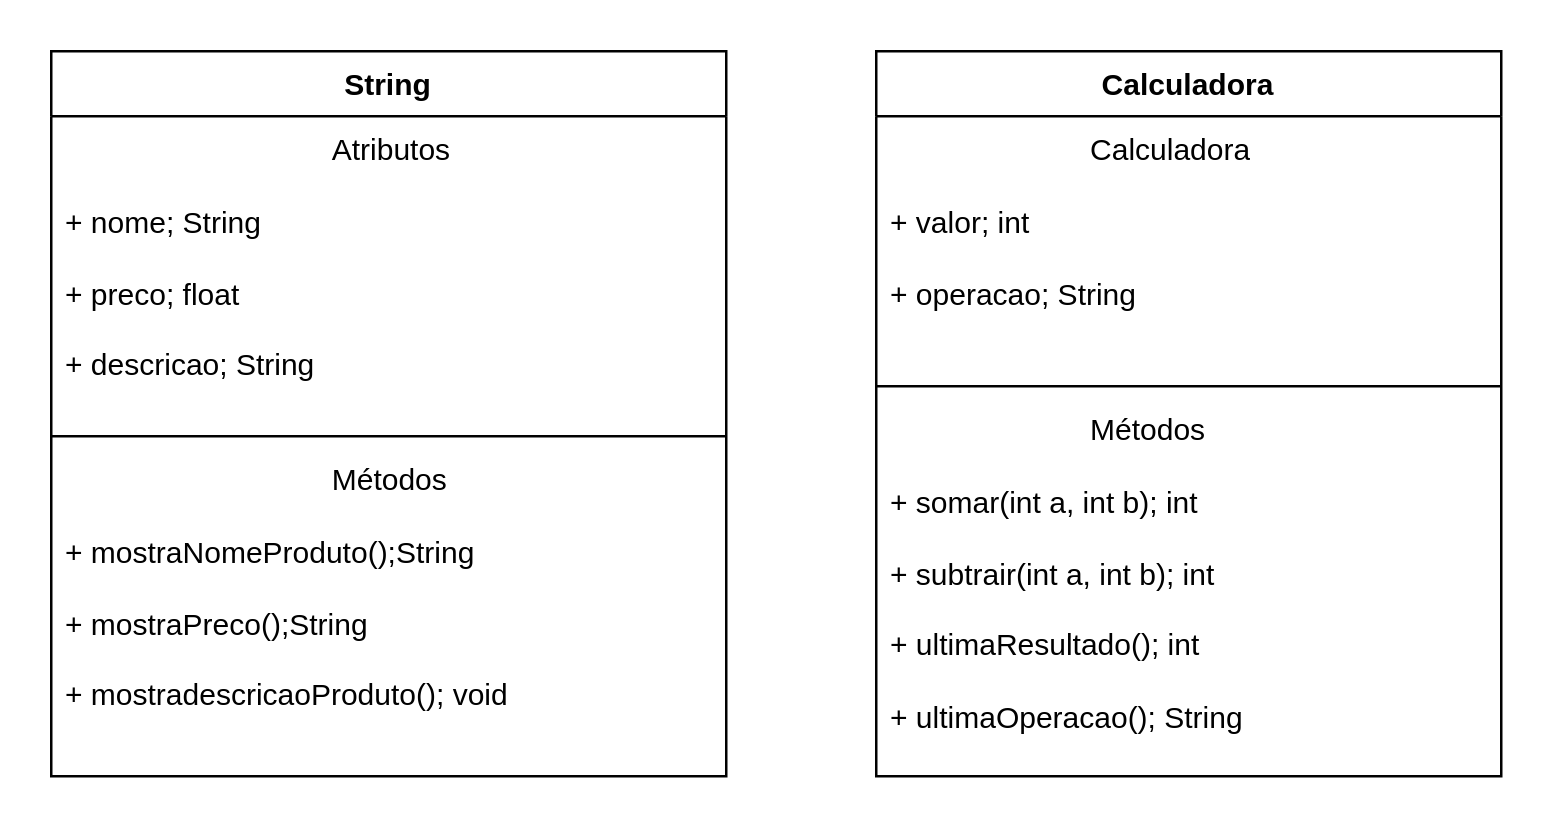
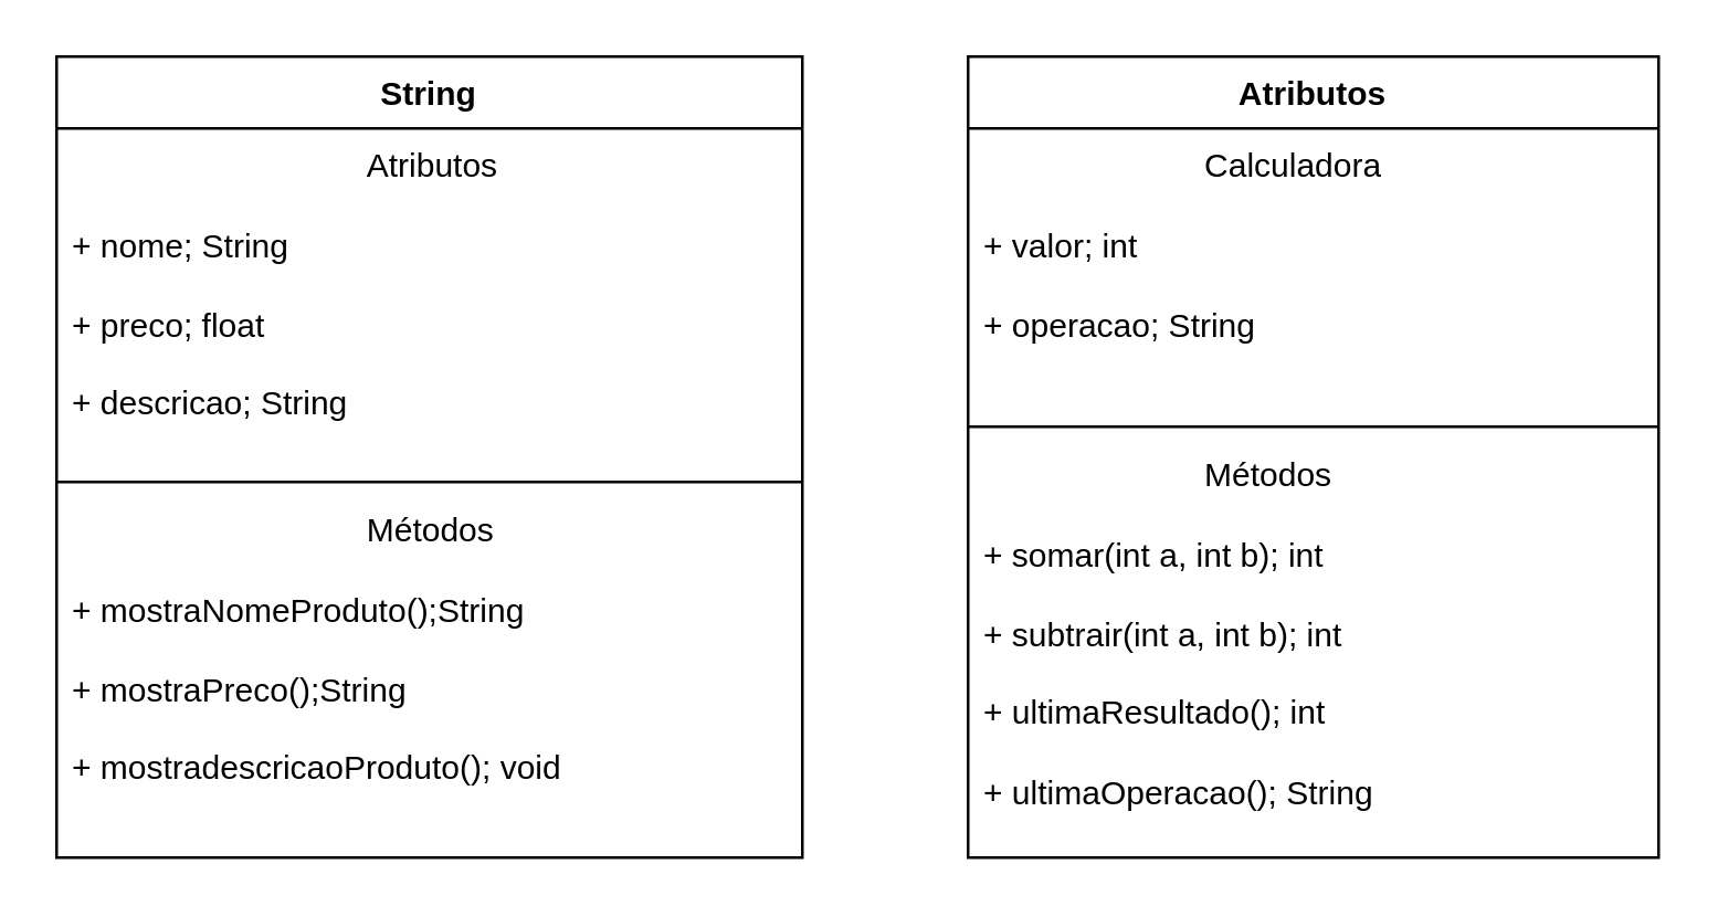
- <mxCell id="6" value="Calculadora" style="swimlane;fontStyle=1;align=center;verticalAlign=top;childLayout=stackLayout;horizontal=1;startSize=26;horizontalStack=0;resizeParent=1;resizeParentMax=0;resizeLast=0;collapsible=1;marginBottom=0;whiteSpace=wrap;html=1;" vertex="1" parent="1"><mxGeometry x="350" y="20" width="250" height="290" as="geometry" /></mxCell>
+ <mxCell id="6" value="Atributos" style="swimlane;fontStyle=1;align=center;verticalAlign=top;childLayout=stackLayout;horizontal=1;startSize=26;horizontalStack=0;resizeParent=1;resizeParentMax=0;resizeLast=0;collapsible=1;marginBottom=0;whiteSpace=wrap;html=1;" vertex="1" parent="1"><mxGeometry x="350" y="20" width="250" height="290" as="geometry" /></mxCell>
